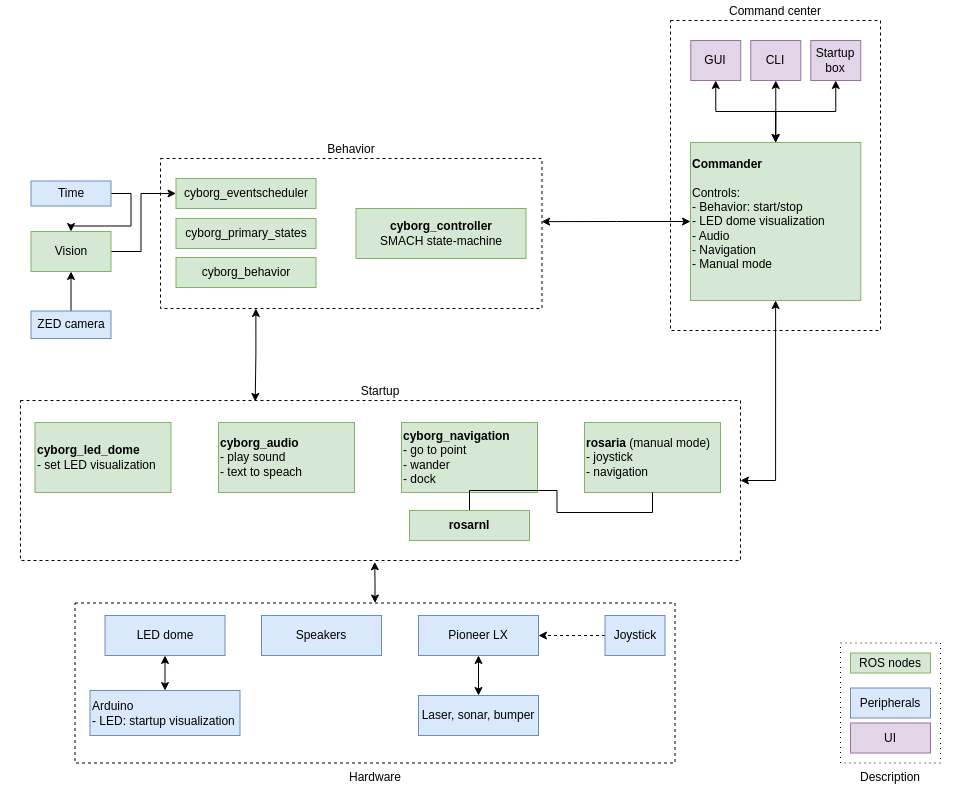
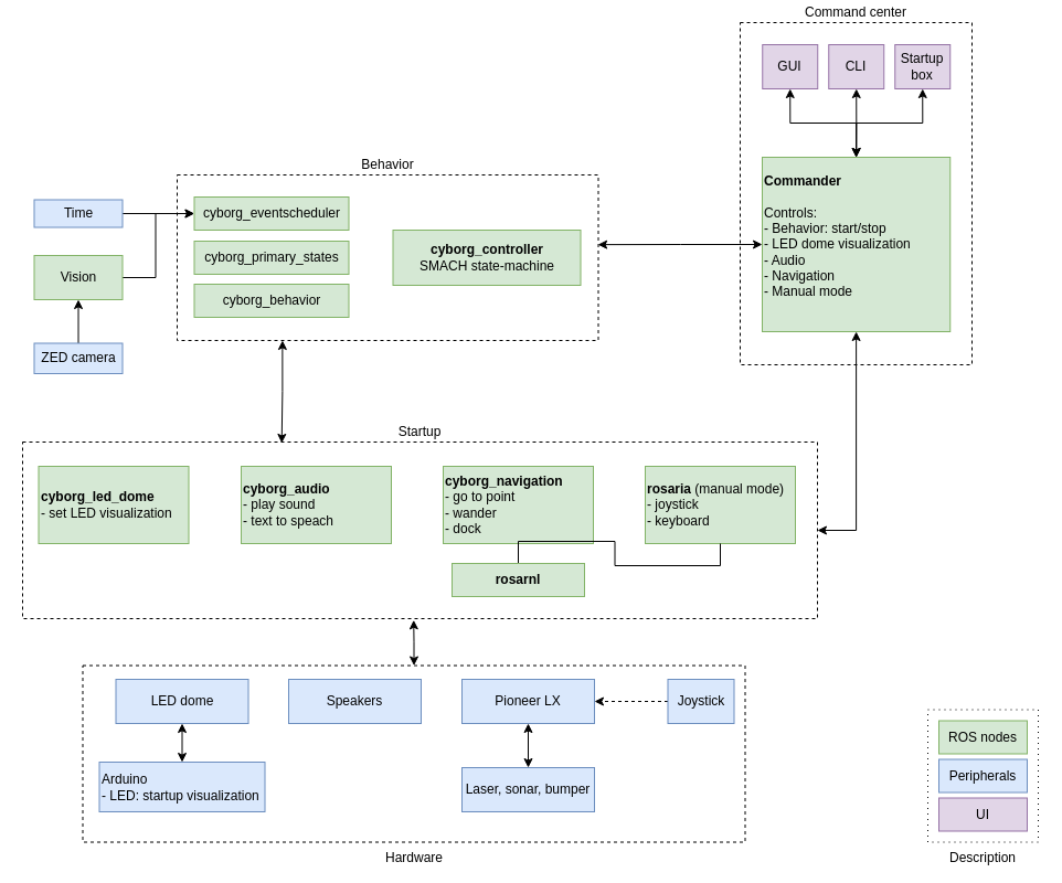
- <mxCell id="24" style="edgeStyle=orthogonalEdgeStyle;rounded=0;orthogonalLoop=1;jettySize=auto;html=1;exitX=1;exitY=0.5;exitDx=0;exitDy=0;startArrow=none;startFill=0;endArrow=classic;endFill=1;" parent="1" source="25" target="23" edge="1"><mxGeometry relative="1" as="geometry" /></mxCell>
+ <mxCell id="24" style="edgeStyle=orthogonalEdgeStyle;rounded=0;orthogonalLoop=1;jettySize=auto;html=1;exitX=1;exitY=0.5;exitDx=0;exitDy=0;startArrow=none;startFill=0;endArrow=classic;endFill=1;" parent="1" source="25" target="7" edge="1"><mxGeometry relative="1" as="geometry" /></mxCell>
- <mxCell id="36" value="&lt;div align=&quot;left&quot;&gt;rosaria&lt;span style=&quot;font-weight: normal&quot;&gt; (manual mode)&lt;/span&gt;&lt;/div&gt;&lt;div align=&quot;left&quot;&gt;&lt;span style=&quot;font-weight: normal&quot;&gt;- joystick&lt;/span&gt;&lt;/div&gt;&lt;div align=&quot;left&quot;&gt;&lt;span style=&quot;font-weight: normal&quot;&gt;- navigation&lt;br&gt;&lt;/span&gt;&lt;/div&gt;" style="rounded=0;whiteSpace=wrap;html=1;fillColor=#d5e8d4;strokeColor=#82b366;fontColor=#000000;fontStyle=1;align=left;" parent="1" vertex="1"><mxGeometry x="584" y="422" width="136" height="70" as="geometry" /></mxCell>
+ <mxCell id="36" value="&lt;div align=&quot;left&quot;&gt;rosaria&lt;span style=&quot;font-weight: normal&quot;&gt; (manual mode)&lt;/span&gt;&lt;/div&gt;&lt;div align=&quot;left&quot;&gt;&lt;span style=&quot;font-weight: normal&quot;&gt;- joystick&lt;/span&gt;&lt;/div&gt;&lt;div align=&quot;left&quot;&gt;&lt;span style=&quot;font-weight: normal&quot;&gt;- keyboard&lt;br&gt;&lt;/span&gt;&lt;/div&gt;" style="rounded=0;whiteSpace=wrap;html=1;fillColor=#d5e8d4;strokeColor=#82b366;fontColor=#000000;fontStyle=1;align=left;" parent="1" vertex="1"><mxGeometry x="584" y="422" width="136" height="70" as="geometry" /></mxCell>
- <mxCell id="32" value="ROS nodes" style="rounded=0;whiteSpace=wrap;html=1;fillColor=#d5e8d4;strokeColor=#82b366;fontColor=#000000;" parent="1" vertex="1"><mxGeometry x="850" y="652.5" width="80" height="20" as="geometry" /></mxCell>
+ <mxCell id="32" value="ROS nodes" style="rounded=0;whiteSpace=wrap;html=1;fillColor=#d5e8d4;strokeColor=#82b366;fontColor=#000000;" parent="1" vertex="1"><mxGeometry x="850" y="652.5" width="80" height="30" as="geometry" /></mxCell>
